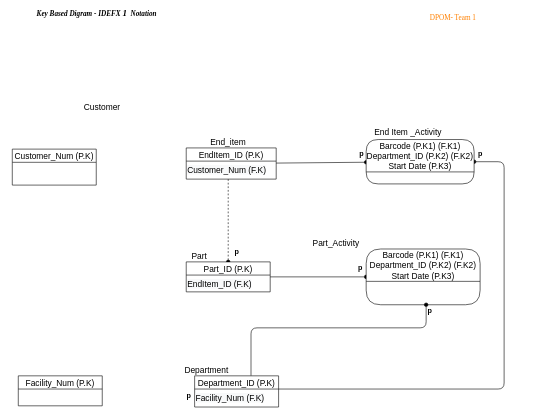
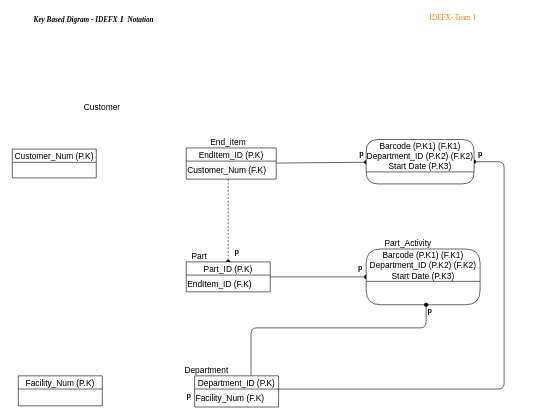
- <mxCell id="32" value="Key Based Digram - IDEFX&amp;nbsp;&lt;font style=&quot;font-size: 15px&quot;&gt;1&lt;/font&gt;&amp;nbsp; Notation" style="text;html=1;strokeColor=none;fillColor=none;align=center;verticalAlign=middle;whiteSpace=wrap;rounded=0;fontFamily=Georgia;fontStyle=3" vertex="1" parent="1"><mxGeometry x="31" y="10" width="260" height="20" as="geometry" /></mxCell>
+ <mxCell id="32" value="Key Based Digram - IDEFX&amp;nbsp;&lt;font style=&quot;font-size: 15px&quot;&gt;1&lt;/font&gt;&amp;nbsp; Notation" style="text;html=1;strokeColor=none;fillColor=none;align=center;verticalAlign=middle;whiteSpace=wrap;rounded=0;fontFamily=Georgia;fontStyle=3" vertex="1" parent="1"><mxGeometry x="26" y="20" width="260" height="20" as="geometry" /></mxCell>
- <mxCell id="33" value="DPOM- Team 1" style="text;html=1;strokeColor=none;fillColor=none;align=center;verticalAlign=middle;whiteSpace=wrap;rounded=0;fontColor=#FF8000;fontFamily=Georgia;" vertex="1" parent="1"><mxGeometry x="640" y="20" width="230" height="20" as="geometry" /></mxCell>
+ <mxCell id="33" value="IDEFX- Team 1" style="text;html=1;strokeColor=none;fillColor=none;align=center;verticalAlign=middle;whiteSpace=wrap;rounded=0;fontColor=#FF8000;fontFamily=Georgia;" vertex="1" parent="1"><mxGeometry x="640" y="20" width="230" height="20" as="geometry" /></mxCell>
- <mxCell id="4" value="&lt;span style=&quot;font-family: &amp;#34;helvetica&amp;#34; ; font-size: 14px&quot;&gt;End Item _Activity&lt;/span&gt;" style="text;html=1;strokeColor=none;fillColor=none;align=center;verticalAlign=middle;whiteSpace=wrap;rounded=0;fontFamily=Georgia;fontColor=#000000;" vertex="1" parent="1"><mxGeometry x="615" y="210" width="130" height="20" as="geometry" /></mxCell>
- <mxCell id="25" value="Customer_Num (P.K)" style="swimlane;fontStyle=0;childLayout=stackLayout;horizontal=1;startSize=22;horizontalStack=0;resizeParent=1;resizeParentMax=0;resizeLast=0;collapsible=1;marginBottom=0;align=center;fontSize=14;" vertex="1" parent="1"><mxGeometry x="20" y="248" width="140" height="60" as="geometry" /></mxCell>
+ <mxCell id="25" value="Customer_Num (P.K)" style="swimlane;fontStyle=0;childLayout=stackLayout;horizontal=1;startSize=22;horizontalStack=0;resizeParent=1;resizeParentMax=0;resizeLast=0;collapsible=1;marginBottom=0;align=center;fontSize=14;" vertex="1" parent="1"><mxGeometry x="20" y="248" width="140" height="48" as="geometry" /></mxCell>
- <mxCell id="10" value="&lt;span style=&quot;font-family: &amp;#34;helvetica&amp;#34; ; font-size: 14px&quot;&gt;Part_Activity&lt;/span&gt;" style="text;html=1;strokeColor=none;fillColor=none;align=center;verticalAlign=middle;whiteSpace=wrap;rounded=0;fontFamily=Georgia;fontColor=#000000;" vertex="1" parent="1"><mxGeometry x="520" y="394.5" width="80" height="20" as="geometry" /></mxCell>
+ <mxCell id="10" value="&lt;span style=&quot;font-family: &amp;#34;helvetica&amp;#34; ; font-size: 14px&quot;&gt;Part_Activity&lt;/span&gt;" style="text;html=1;strokeColor=none;fillColor=none;align=center;verticalAlign=middle;whiteSpace=wrap;rounded=0;fontFamily=Georgia;fontColor=#000000;" vertex="1" parent="1"><mxGeometry x="640" y="394.5" width="80" height="20" as="geometry" /></mxCell>
